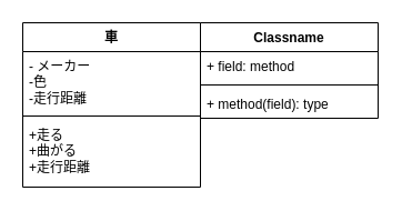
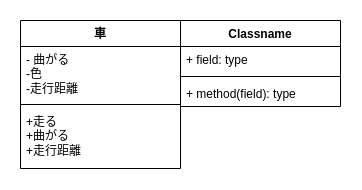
- <mxCell id="7" value="+ field: method" style="text;strokeColor=none;fillColor=none;align=left;verticalAlign=top;spacingLeft=4;spacingRight=4;overflow=hidden;rotatable=0;points=[[0,0.5],[1,0.5]];portConstraint=eastwest;whiteSpace=wrap;html=1;" vertex="1" parent="6"><mxGeometry y="26" width="160" height="26" as="geometry" /></mxCell>
+ <mxCell id="7" value="+ field: type" style="text;strokeColor=none;fillColor=none;align=left;verticalAlign=top;spacingLeft=4;spacingRight=4;overflow=hidden;rotatable=0;points=[[0,0.5],[1,0.5]];portConstraint=eastwest;whiteSpace=wrap;html=1;" vertex="1" parent="6"><mxGeometry y="26" width="160" height="26" as="geometry" /></mxCell>
- <mxCell id="3" value="- メーカー&lt;div&gt;-色&lt;/div&gt;&lt;div&gt;-走行距離&lt;/div&gt;" style="text;strokeColor=none;fillColor=none;align=left;verticalAlign=top;spacingLeft=4;spacingRight=4;overflow=hidden;rotatable=0;points=[[0,0.5],[1,0.5]];portConstraint=eastwest;whiteSpace=wrap;html=1;" vertex="1" parent="2"><mxGeometry y="26" width="160" height="54" as="geometry" /></mxCell>
+ <mxCell id="3" value="- 曲がる&lt;div&gt;-色&lt;/div&gt;&lt;div&gt;-走行距離&lt;/div&gt;" style="text;strokeColor=none;fillColor=none;align=left;verticalAlign=top;spacingLeft=4;spacingRight=4;overflow=hidden;rotatable=0;points=[[0,0.5],[1,0.5]];portConstraint=eastwest;whiteSpace=wrap;html=1;" vertex="1" parent="2"><mxGeometry y="26" width="160" height="54" as="geometry" /></mxCell>
